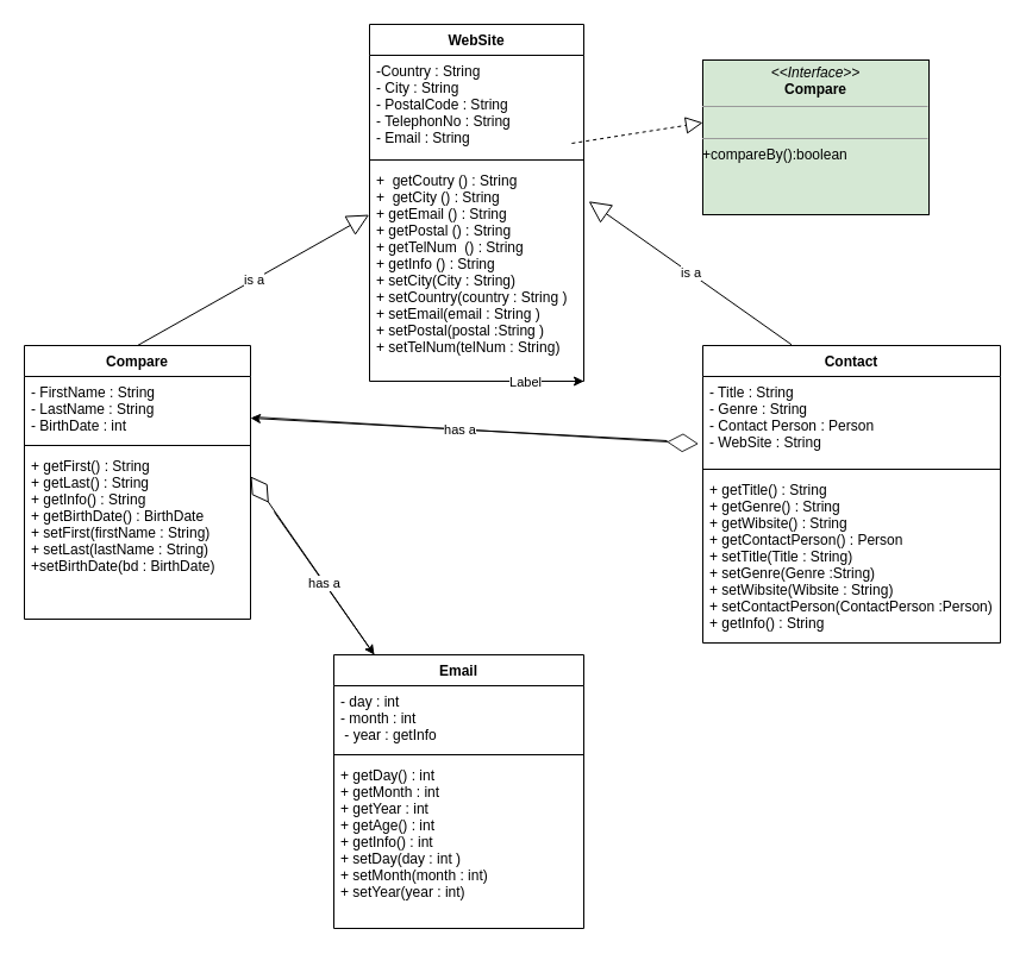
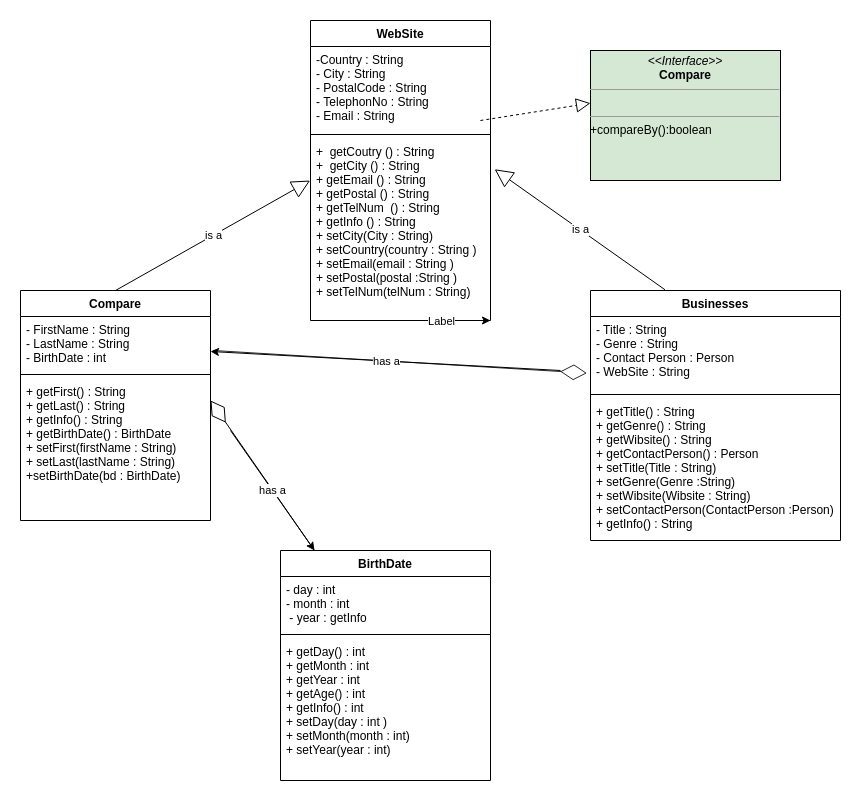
- <mxCell id="2" value="Contact" style="swimlane;fontStyle=1;align=center;verticalAlign=top;childLayout=stackLayout;horizontal=1;startSize=26;horizontalStack=0;resizeParent=1;resizeParentMax=0;resizeLast=0;collapsible=1;marginBottom=0;" parent="1" vertex="1"><mxGeometry x="590" y="290" width="250" height="250" as="geometry" /></mxCell>
+ <mxCell id="2" value="Businesses" style="swimlane;fontStyle=1;align=center;verticalAlign=top;childLayout=stackLayout;horizontal=1;startSize=26;horizontalStack=0;resizeParent=1;resizeParentMax=0;resizeLast=0;collapsible=1;marginBottom=0;" parent="1" vertex="1"><mxGeometry x="590" y="290" width="250" height="250" as="geometry" /></mxCell>
- <mxCell id="14" value="Email" style="swimlane;fontStyle=1;align=center;verticalAlign=top;childLayout=stackLayout;horizontal=1;startSize=26;horizontalStack=0;resizeParent=1;resizeParentMax=0;resizeLast=0;collapsible=1;marginBottom=0;" parent="1" vertex="1"><mxGeometry x="280" y="550" width="210" height="230" as="geometry" /></mxCell>
+ <mxCell id="14" value="BirthDate" style="swimlane;fontStyle=1;align=center;verticalAlign=top;childLayout=stackLayout;horizontal=1;startSize=26;horizontalStack=0;resizeParent=1;resizeParentMax=0;resizeLast=0;collapsible=1;marginBottom=0;" parent="1" vertex="1"><mxGeometry x="280" y="550" width="210" height="230" as="geometry" /></mxCell>
